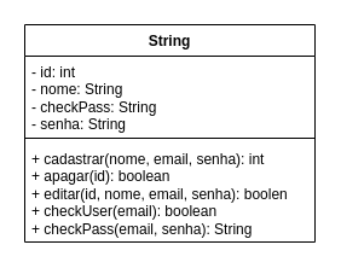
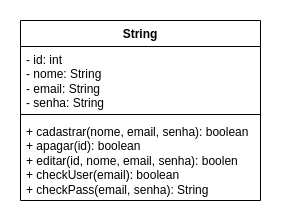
- <mxCell id="3" value="- id: int&lt;div&gt;- nome: String&lt;/div&gt;&lt;div&gt;- checkPass: String&lt;/div&gt;&lt;div&gt;- senha: String&lt;/div&gt;" style="text;strokeColor=none;fillColor=none;align=left;verticalAlign=top;spacingLeft=4;spacingRight=4;overflow=hidden;rotatable=0;points=[[0,0.5],[1,0.5]];portConstraint=eastwest;whiteSpace=wrap;html=1;" parent="2" vertex="1"><mxGeometry y="26" width="240" height="64" as="geometry" /></mxCell>
+ <mxCell id="3" value="- id: int&lt;div&gt;- nome: String&lt;/div&gt;&lt;div&gt;- email: String&lt;/div&gt;&lt;div&gt;- senha: String&lt;/div&gt;" style="text;strokeColor=none;fillColor=none;align=left;verticalAlign=top;spacingLeft=4;spacingRight=4;overflow=hidden;rotatable=0;points=[[0,0.5],[1,0.5]];portConstraint=eastwest;whiteSpace=wrap;html=1;" parent="2" vertex="1"><mxGeometry y="26" width="240" height="64" as="geometry" /></mxCell>
- <mxCell id="5" value="+ cadastrar(nome, email, senha): int&lt;div&gt;+ apagar(id): boolean&amp;nbsp;&lt;/div&gt;&lt;div&gt;+ editar(id, nome, email, senha): boolen&lt;/div&gt;&lt;div&gt;+ checkUser(email): boolean&lt;/div&gt;&lt;div&gt;+ checkPass(email, senha): String&lt;/div&gt;" style="text;strokeColor=none;fillColor=none;align=left;verticalAlign=top;spacingLeft=4;spacingRight=4;overflow=hidden;rotatable=0;points=[[0,0.5],[1,0.5]];portConstraint=eastwest;whiteSpace=wrap;html=1;" parent="2" vertex="1"><mxGeometry y="98" width="240" height="82" as="geometry" /></mxCell>
+ <mxCell id="5" value="+ cadastrar(nome, email, senha): boolean&lt;div&gt;+ apagar(id): boolean&amp;nbsp;&lt;/div&gt;&lt;div&gt;+ editar(id, nome, email, senha): boolen&lt;/div&gt;&lt;div&gt;+ checkUser(email): boolean&lt;/div&gt;&lt;div&gt;+ checkPass(email, senha): String&lt;/div&gt;" style="text;strokeColor=none;fillColor=none;align=left;verticalAlign=top;spacingLeft=4;spacingRight=4;overflow=hidden;rotatable=0;points=[[0,0.5],[1,0.5]];portConstraint=eastwest;whiteSpace=wrap;html=1;" parent="2" vertex="1"><mxGeometry y="98" width="240" height="82" as="geometry" /></mxCell>
